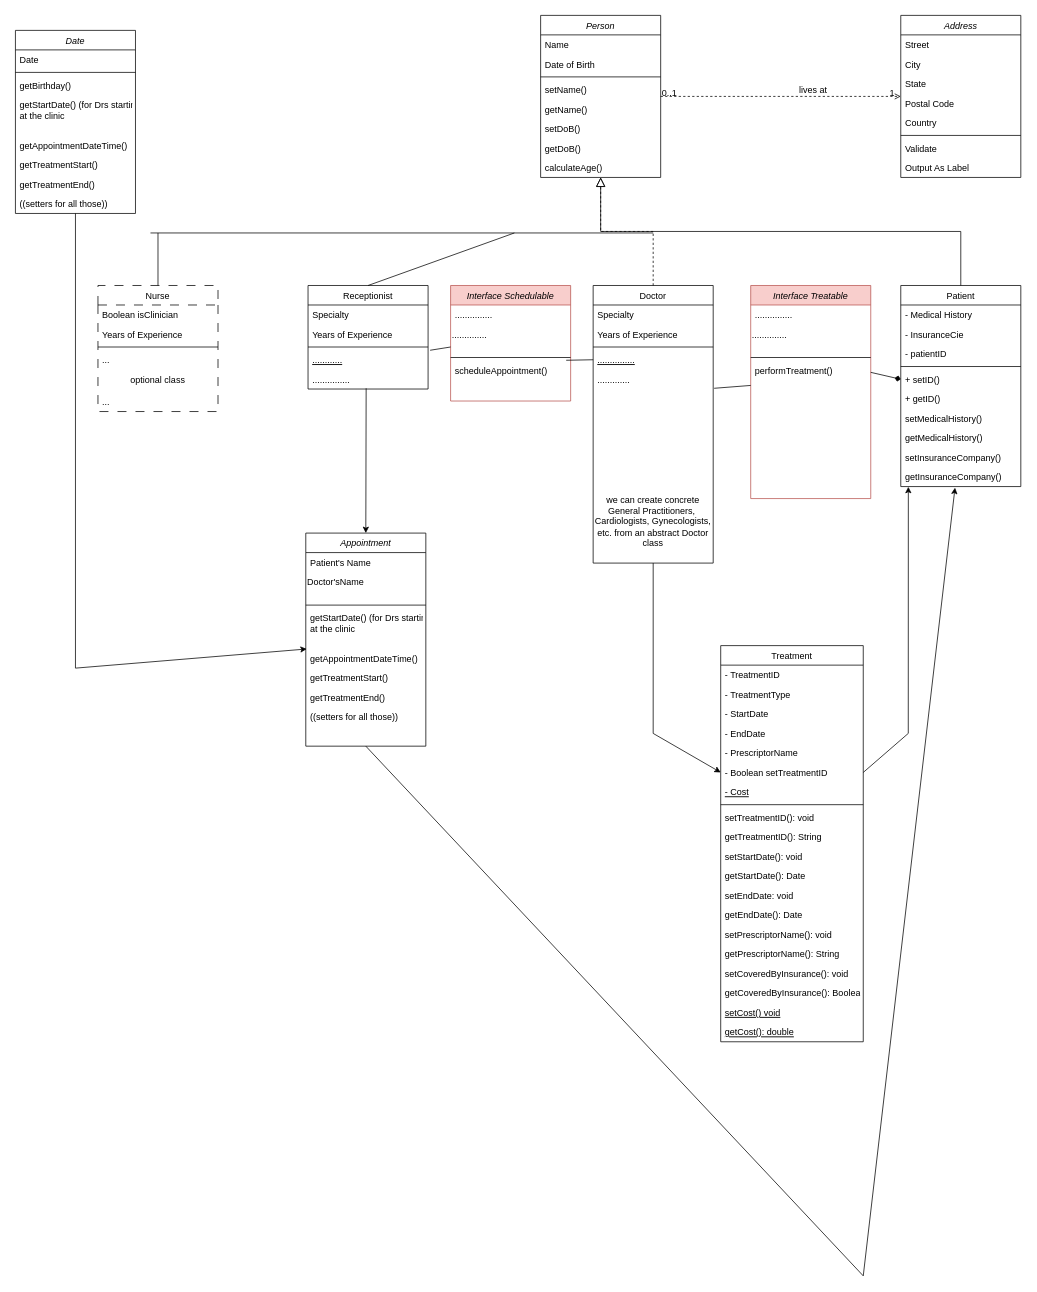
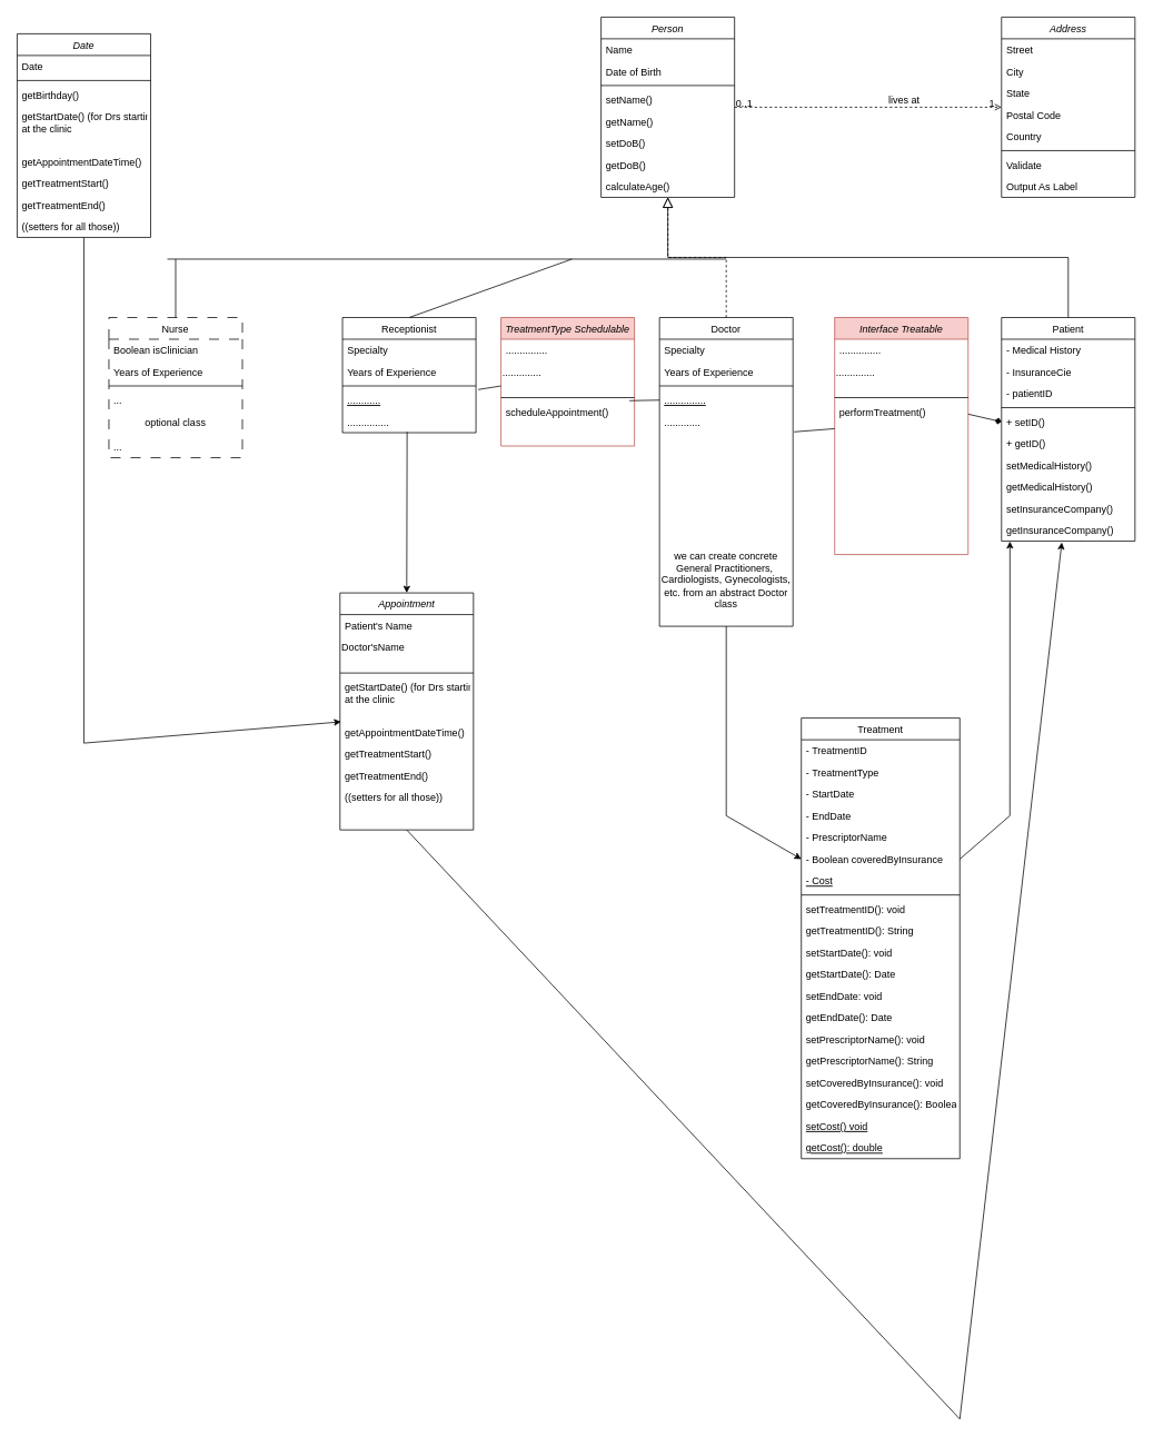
- <mxCell id="111" value="Interface Schedulable" style="swimlane;fontStyle=2;align=center;verticalAlign=top;childLayout=stackLayout;horizontal=1;startSize=26;horizontalStack=0;resizeParent=1;resizeLast=0;collapsible=1;marginBottom=0;rounded=0;shadow=0;strokeWidth=1;fillColor=#f8cecc;strokeColor=#b85450;" vertex="1" parent="1"><mxGeometry y="380" width="160" height="154" as="geometry" x="600"><mxRectangle x="550" y="140" width="160" height="26" as="alternateBounds" /></mxGeometry></mxCell>
+ <mxCell id="111" value="TreatmentType Schedulable" style="swimlane;fontStyle=2;align=center;verticalAlign=top;childLayout=stackLayout;horizontal=1;startSize=26;horizontalStack=0;resizeParent=1;resizeLast=0;collapsible=1;marginBottom=0;rounded=0;shadow=0;strokeWidth=1;fillColor=#f8cecc;strokeColor=#b85450;" vertex="1" parent="1"><mxGeometry y="380" width="160" height="154" as="geometry" x="600"><mxRectangle x="550" y="140" width="160" height="26" as="alternateBounds" /></mxGeometry></mxCell>
- <mxCell id="66" value="- Boolean setTreatmentID" style="text;align=left;verticalAlign=top;spacingLeft=4;spacingRight=4;overflow=hidden;rotatable=0;points=[[0,0.5],[1,0.5]];portConstraint=eastwest;rounded=0;shadow=0;html=0;" vertex="1" parent="60"><mxGeometry y="156" width="190" height="26" as="geometry" /></mxCell>
+ <mxCell id="66" value="- Boolean coveredByInsurance" style="text;align=left;verticalAlign=top;spacingLeft=4;spacingRight=4;overflow=hidden;rotatable=0;points=[[0,0.5],[1,0.5]];portConstraint=eastwest;rounded=0;shadow=0;html=0;" vertex="1" parent="60"><mxGeometry y="156" width="190" height="26" as="geometry" /></mxCell>
